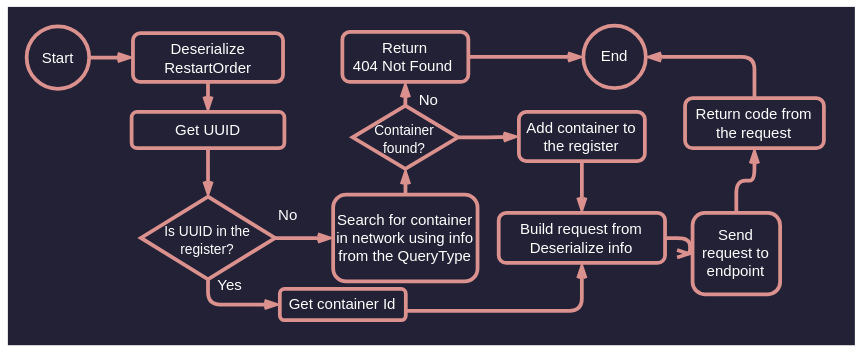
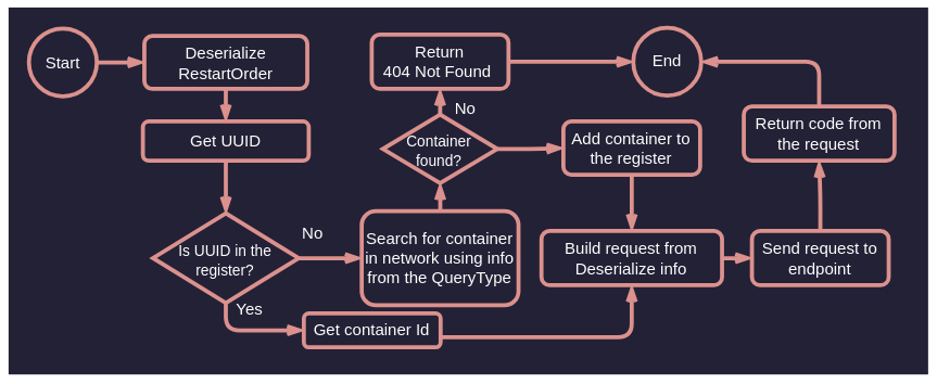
- <mxCell id="26" value="Send request to endpoint" style="rounded=1;whiteSpace=wrap;html=1;strokeColor=#DB918D;fontColor=#FFFFFF;fillColor=none;strokeWidth=3;container=0;fontStyle=0" parent="1" vertex="1"><mxGeometry x="553.23" y="169.75" width="70" height="65" as="geometry" /></mxCell>
+ <mxCell id="26" value="Send request to endpoint" style="rounded=1;whiteSpace=wrap;html=1;strokeColor=#DB918D;fontColor=#FFFFFF;fillColor=none;strokeWidth=3;container=0;fontStyle=0" parent="1" vertex="1"><mxGeometry x="553.23" y="169.75" width="100.72" height="40" as="geometry" /></mxCell>
